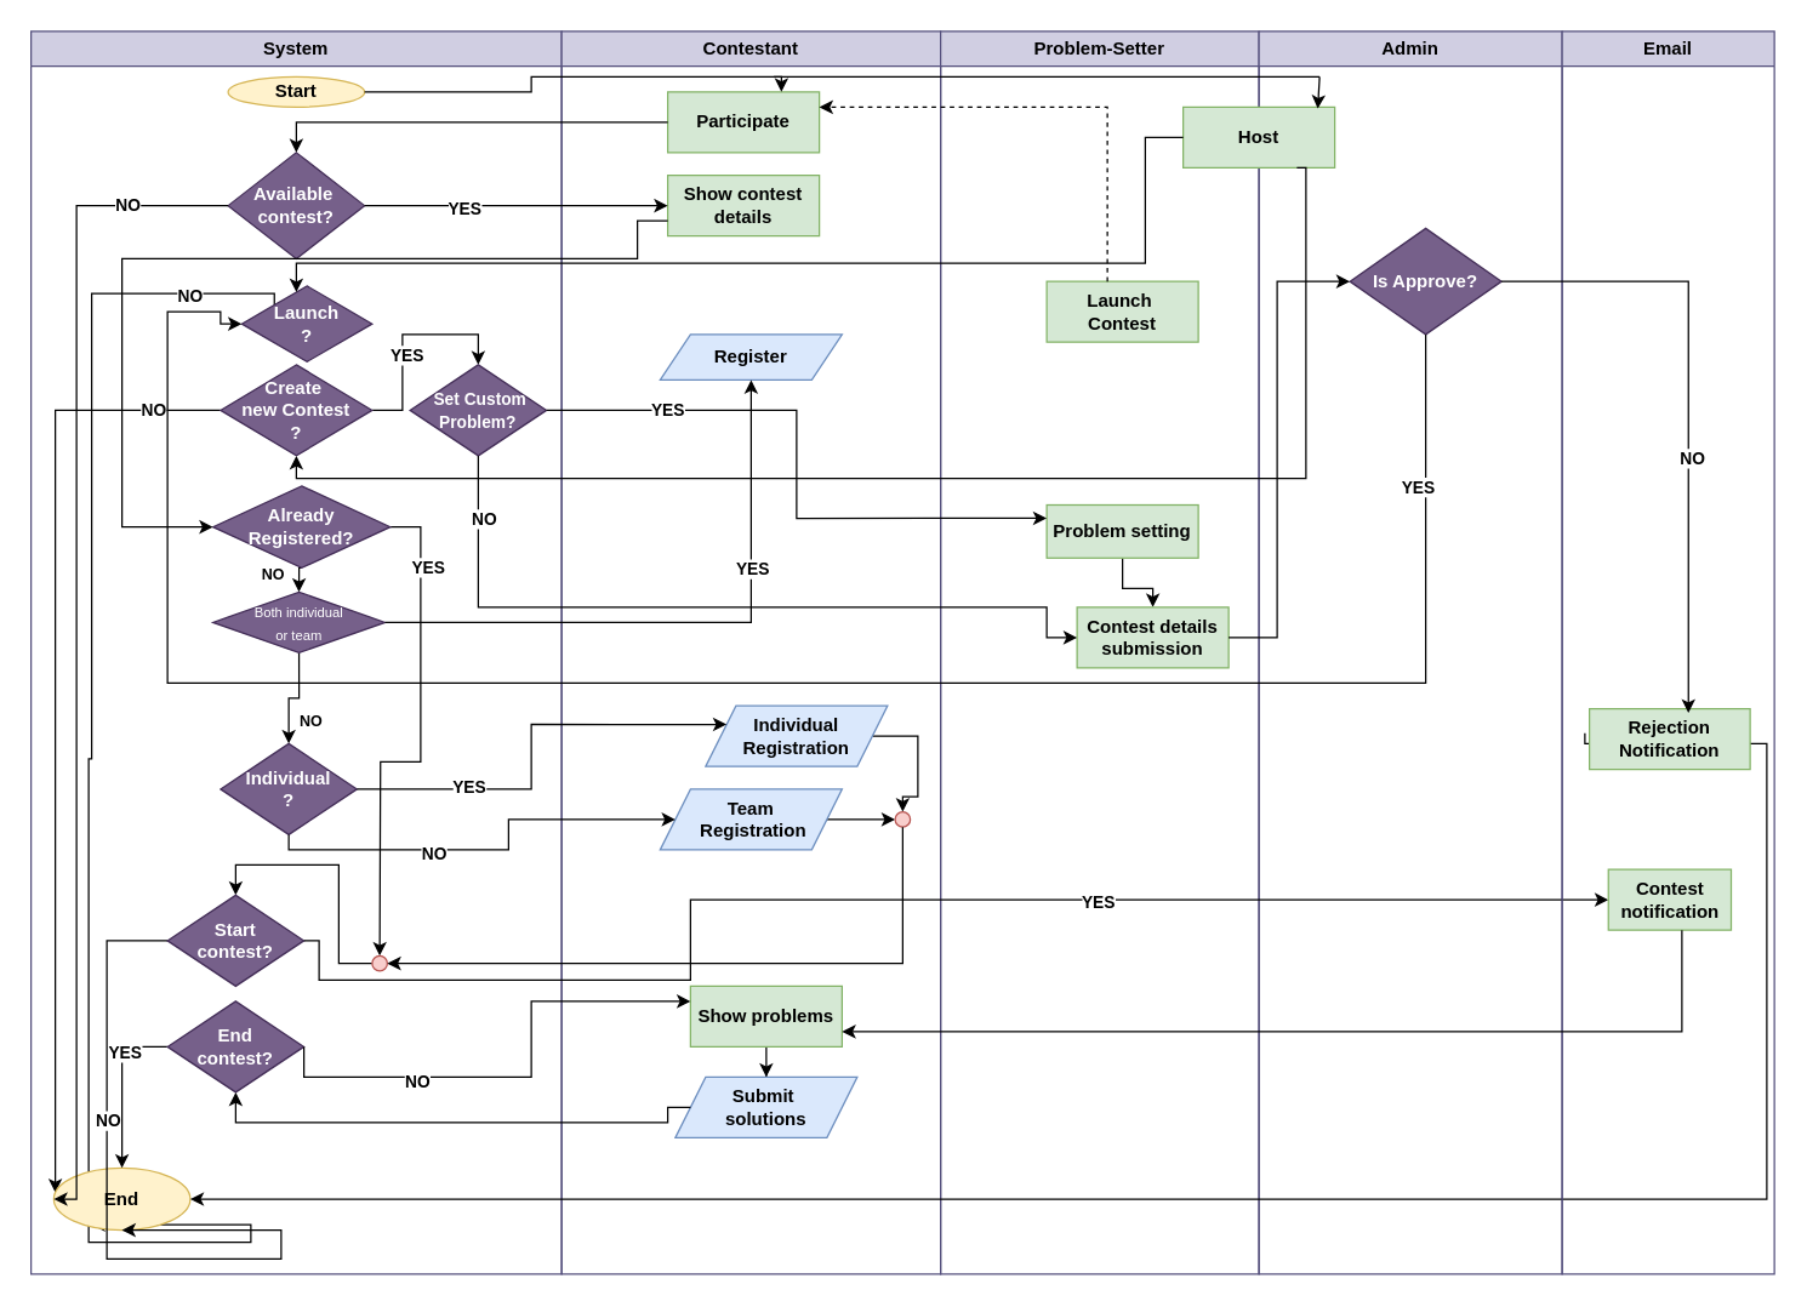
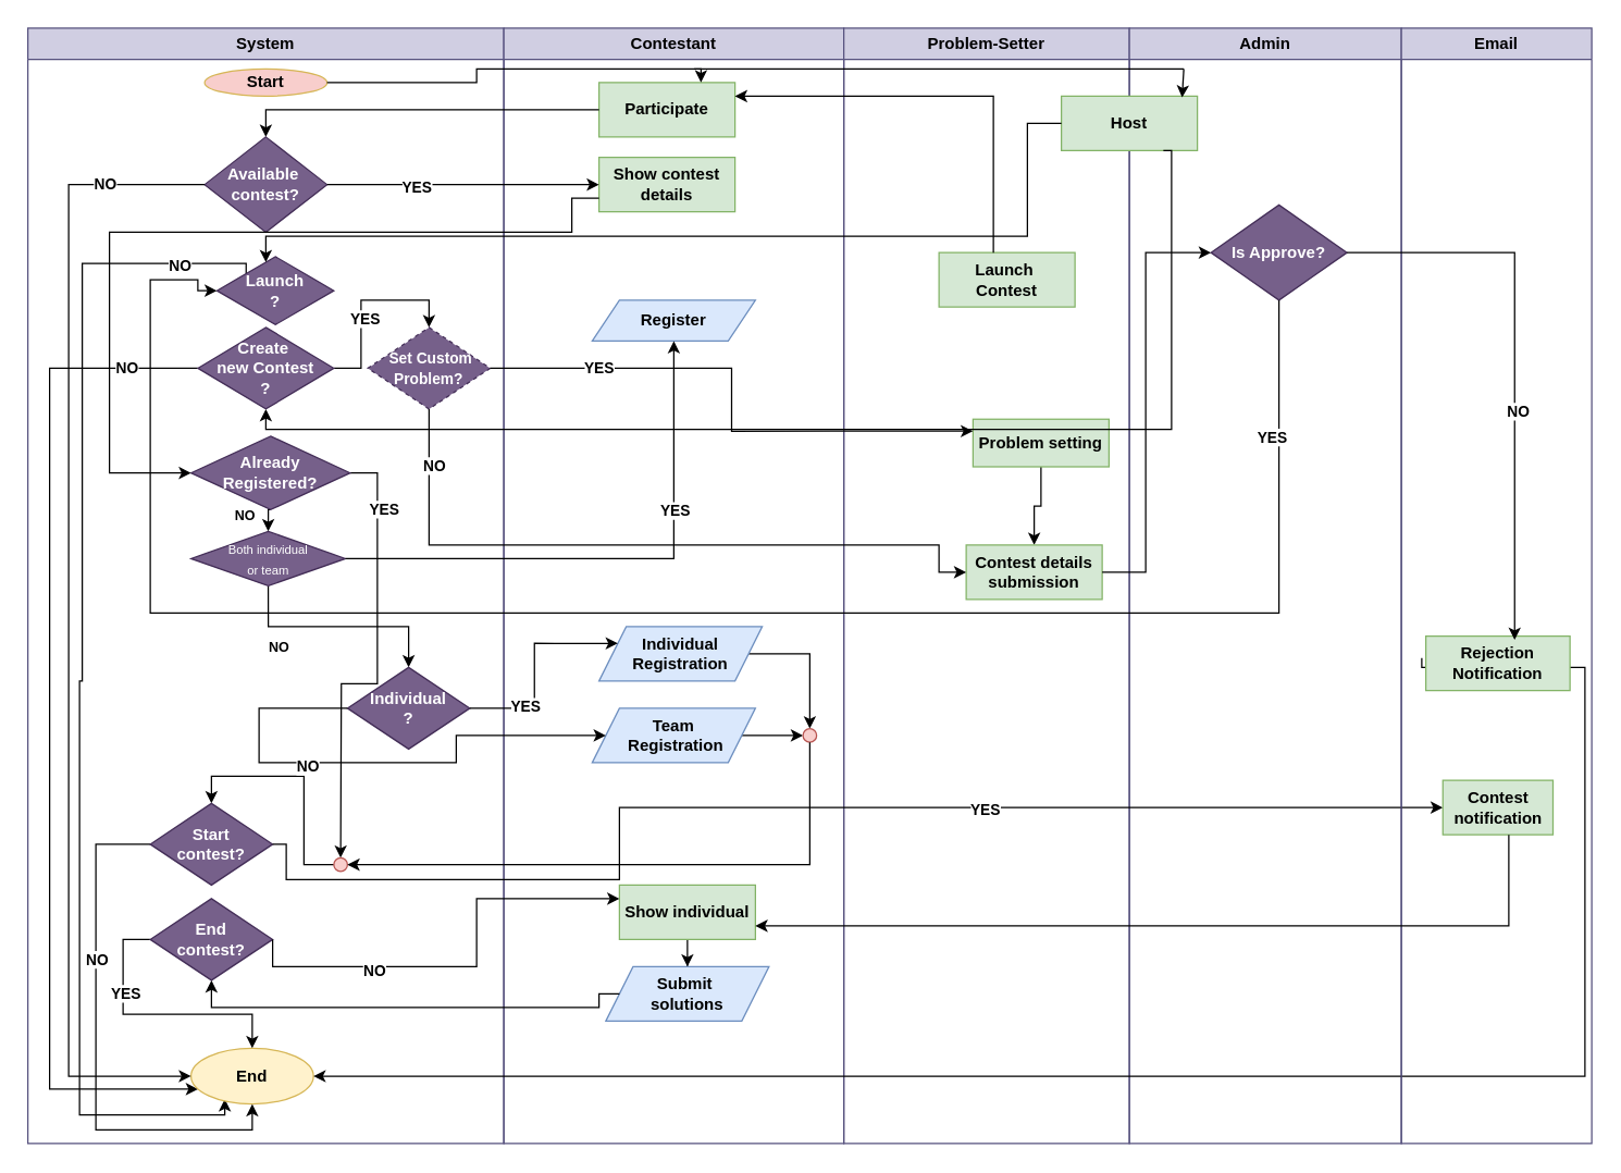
- <mxCell id="3" value="&lt;b&gt;Start&lt;/b&gt;" style="ellipse;whiteSpace=wrap;html=1;fillColor=#fff2cc;strokeColor=#d6b656;" parent="2" vertex="1"><mxGeometry x="130" y="30" width="90" height="20" as="geometry" /></mxCell>
+ <mxCell id="3" value="&lt;b&gt;Start&lt;/b&gt;" style="ellipse;whiteSpace=wrap;html=1;fillColor=#f8cecc;strokeColor=#d6b656;" parent="2" vertex="1"><mxGeometry x="130" y="30" width="90" height="20" as="geometry" /></mxCell>
- <mxCell id="72" style="edgeStyle=orthogonalEdgeStyle;rounded=0;orthogonalLoop=1;jettySize=auto;html=1;entryX=1;entryY=0.25;entryDx=0;entryDy=0;dashed=1;" parent="1" source="47" target="36" edge="1"><mxGeometry relative="1" as="geometry"><Array as="points"><mxPoint x="730" y="70" /></Array></mxGeometry></mxCell>
+ <mxCell id="72" style="edgeStyle=orthogonalEdgeStyle;rounded=0;orthogonalLoop=1;jettySize=auto;html=1;entryX=1;entryY=0.25;entryDx=0;entryDy=0;" parent="1" source="47" target="36" edge="1"><mxGeometry relative="1" as="geometry"><Array as="points"><mxPoint x="730" y="70" /></Array></mxGeometry></mxCell>
- <mxCell id="13" value="&lt;b&gt;&lt;font style=&quot;font-size: 11px;&quot;&gt;&amp;nbsp;Set Custom Problem?&lt;/font&gt;&lt;/b&gt;" style="rhombus;whiteSpace=wrap;html=1;fillColor=#76608a;strokeColor=#432D57;fontColor=#ffffff;" parent="2" vertex="1"><mxGeometry x="250" y="220" width="90" height="60" as="geometry" /></mxCell>
+ <mxCell id="13" value="&lt;b&gt;&lt;font style=&quot;font-size: 11px;&quot;&gt;&amp;nbsp;Set Custom Problem?&lt;/font&gt;&lt;/b&gt;" style="rhombus;whiteSpace=wrap;html=1;fillColor=#76608a;strokeColor=#432D57;fontColor=#ffffff;dashed=1;" parent="2" vertex="1"><mxGeometry x="250" y="220" width="90" height="60" as="geometry" /></mxCell>
- <mxCell id="49" value="&lt;b&gt;Problem setting&lt;/b&gt;" style="rounded=0;whiteSpace=wrap;html=1;fillColor=#d5e8d4;strokeColor=#82b366;align=center;" parent="46" vertex="1"><mxGeometry x="70" y="312.5" width="100" height="35" as="geometry" /></mxCell>
+ <mxCell id="49" value="&lt;b&gt;Problem setting&lt;/b&gt;" style="rounded=0;whiteSpace=wrap;html=1;fillColor=#d5e8d4;strokeColor=#82b366;align=center;" parent="46" vertex="1"><mxGeometry x="95" y="287.5" width="100" height="35" as="geometry" /></mxCell>
- <mxCell id="39" value="&lt;b&gt;Individual Registration&lt;/b&gt;" style="shape=parallelogram;perimeter=parallelogramPerimeter;whiteSpace=wrap;html=1;fixedSize=1;fillColor=#dae8fc;strokeColor=#6c8ebf;" parent="34" vertex="1"><mxGeometry x="95" y="445" width="120" height="40" as="geometry" /></mxCell>
+ <mxCell id="39" value="&lt;b&gt;Individual Registration&lt;/b&gt;" style="shape=parallelogram;perimeter=parallelogramPerimeter;whiteSpace=wrap;html=1;fixedSize=1;fillColor=#dae8fc;strokeColor=#6c8ebf;" parent="34" vertex="1"><mxGeometry x="70" y="440" width="120" height="40" as="geometry" /></mxCell>
- <mxCell id="16" value="&lt;b style=&quot;background-color: initial;&quot;&gt;Individual&lt;/b&gt;&lt;div&gt;&lt;b style=&quot;background-color: initial;&quot;&gt;?&lt;/b&gt;&lt;/div&gt;" style="rhombus;whiteSpace=wrap;html=1;fillColor=#76608a;strokeColor=#432D57;fontColor=#ffffff;" parent="2" vertex="1"><mxGeometry x="125" y="470" width="90" height="60" as="geometry" /></mxCell>
+ <mxCell id="16" value="&lt;b style=&quot;background-color: initial;&quot;&gt;Individual&lt;/b&gt;&lt;div&gt;&lt;b style=&quot;background-color: initial;&quot;&gt;?&lt;/b&gt;&lt;/div&gt;" style="rhombus;whiteSpace=wrap;html=1;fillColor=#76608a;strokeColor=#432D57;fontColor=#ffffff;" parent="2" vertex="1"><mxGeometry x="235" y="470" width="90" height="60" as="geometry" /></mxCell>
- <mxCell id="44" value="&lt;b&gt;Show problems&lt;/b&gt;" style="rounded=0;whiteSpace=wrap;html=1;fillColor=#d5e8d4;strokeColor=#82b366;" parent="34" vertex="1"><mxGeometry x="85" y="630" width="100" height="40" as="geometry" /></mxCell>
+ <mxCell id="44" value="&lt;b&gt;Show individual&lt;/b&gt;" style="rounded=0;whiteSpace=wrap;html=1;fillColor=#d5e8d4;strokeColor=#82b366;" parent="34" vertex="1"><mxGeometry x="85" y="630" width="100" height="40" as="geometry" /></mxCell>
- <mxCell id="24" value="&lt;b&gt;End&lt;/b&gt;" style="ellipse;whiteSpace=wrap;html=1;fillColor=#fff2cc;strokeColor=#d6b656;" parent="2" vertex="1"><mxGeometry x="15" y="750" width="90" height="41" as="geometry" /></mxCell>
+ <mxCell id="24" value="&lt;b&gt;End&lt;/b&gt;" style="ellipse;whiteSpace=wrap;html=1;fillColor=#fff2cc;strokeColor=#d6b656;" parent="2" vertex="1"><mxGeometry x="120" y="750" width="90" height="41" as="geometry" /></mxCell>
